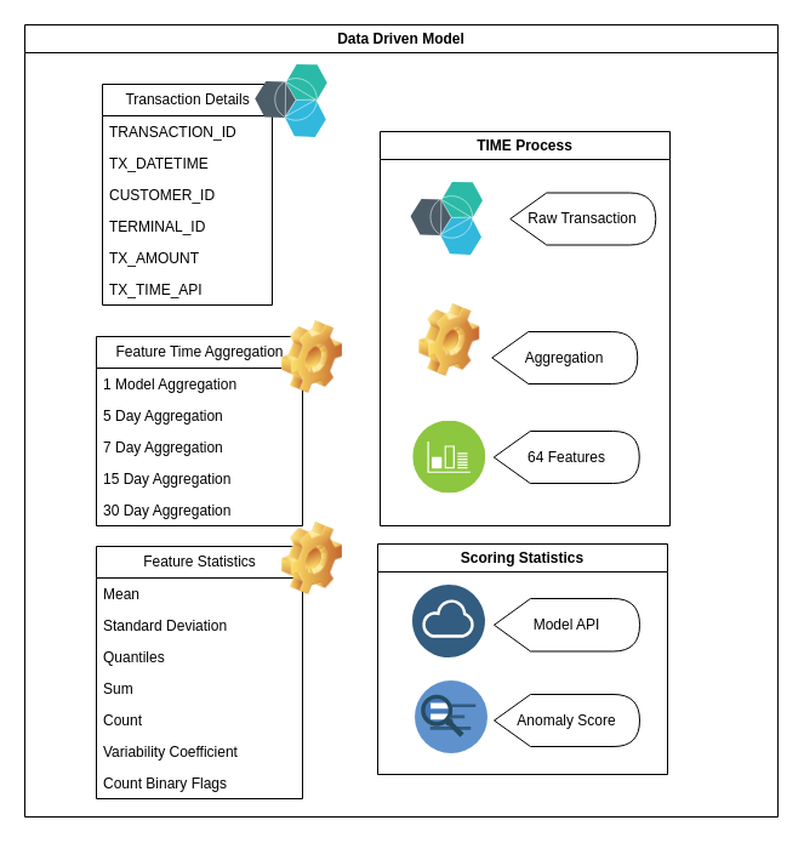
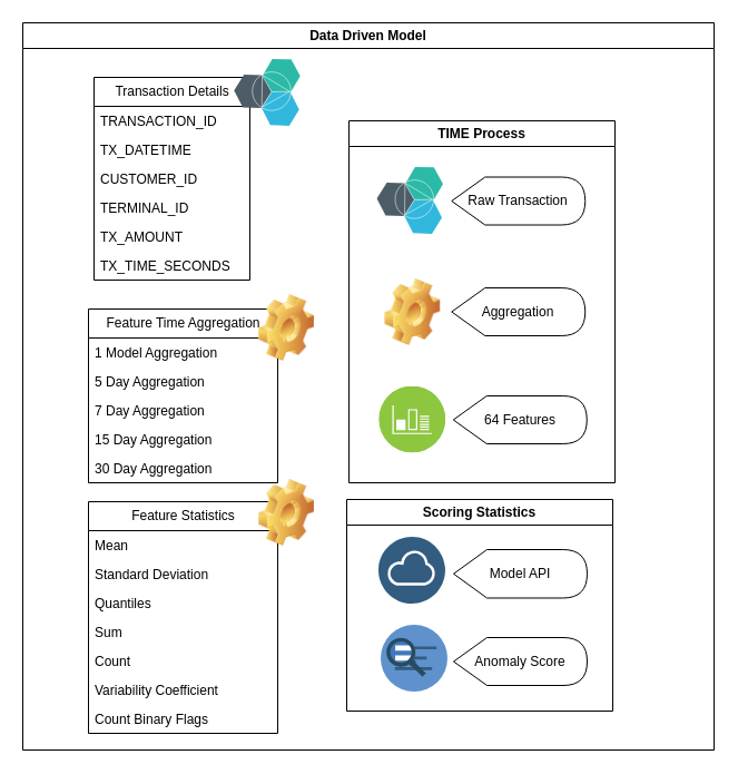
- <mxCell id="30" value="Raw Transaction" style="shape=display;whiteSpace=wrap;html=1;" vertex="1" parent="27"><mxGeometry x="107.25" y="50.5" width="120" height="43" as="geometry" /></mxCell>
+ <mxCell id="30" value="Raw Transaction" style="shape=display;whiteSpace=wrap;html=1;" vertex="1" parent="27"><mxGeometry x="92.25" y="50.5" width="120" height="43" as="geometry" /></mxCell>
- <mxCell id="17" value="&lt;span style=&quot;background-color: initial;&quot;&gt;TX_TIME_API&lt;/span&gt;" style="text;strokeColor=none;fillColor=none;align=left;verticalAlign=top;spacingLeft=4;spacingRight=4;overflow=hidden;rotatable=0;points=[[0,0.5],[1,0.5]];portConstraint=eastwest;whiteSpace=wrap;html=1;" vertex="1" parent="11"><mxGeometry y="156" width="140" height="26" as="geometry" /></mxCell>
+ <mxCell id="17" value="&lt;span style=&quot;background-color: initial;&quot;&gt;TX_TIME_SECONDS&lt;/span&gt;" style="text;strokeColor=none;fillColor=none;align=left;verticalAlign=top;spacingLeft=4;spacingRight=4;overflow=hidden;rotatable=0;points=[[0,0.5],[1,0.5]];portConstraint=eastwest;whiteSpace=wrap;html=1;" vertex="1" parent="11"><mxGeometry y="156" width="140" height="26" as="geometry" /></mxCell>
- <mxCell id="32" value="Aggregation" style="shape=display;whiteSpace=wrap;html=1;" vertex="1" parent="27"><mxGeometry x="92.25" y="165" width="120" height="43" as="geometry" /></mxCell>
+ <mxCell id="32" value="Aggregation" style="shape=display;whiteSpace=wrap;html=1;" vertex="1" parent="27"><mxGeometry x="92.25" y="150" width="120" height="43" as="geometry" /></mxCell>
